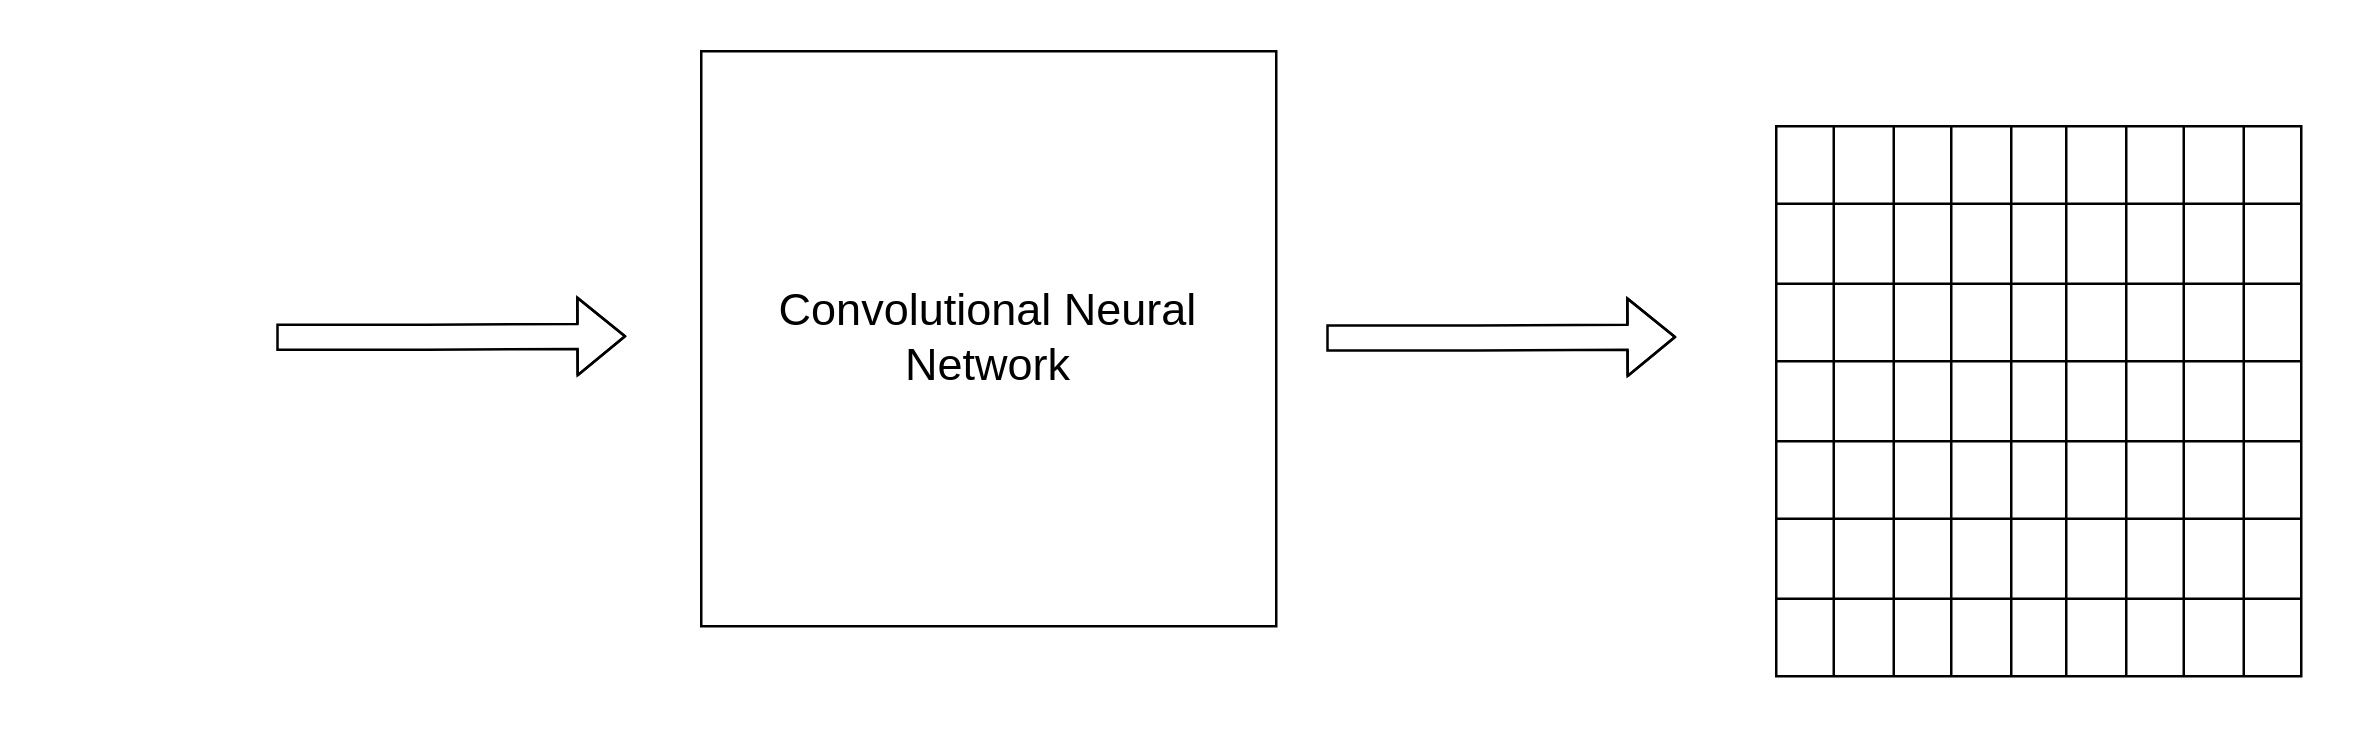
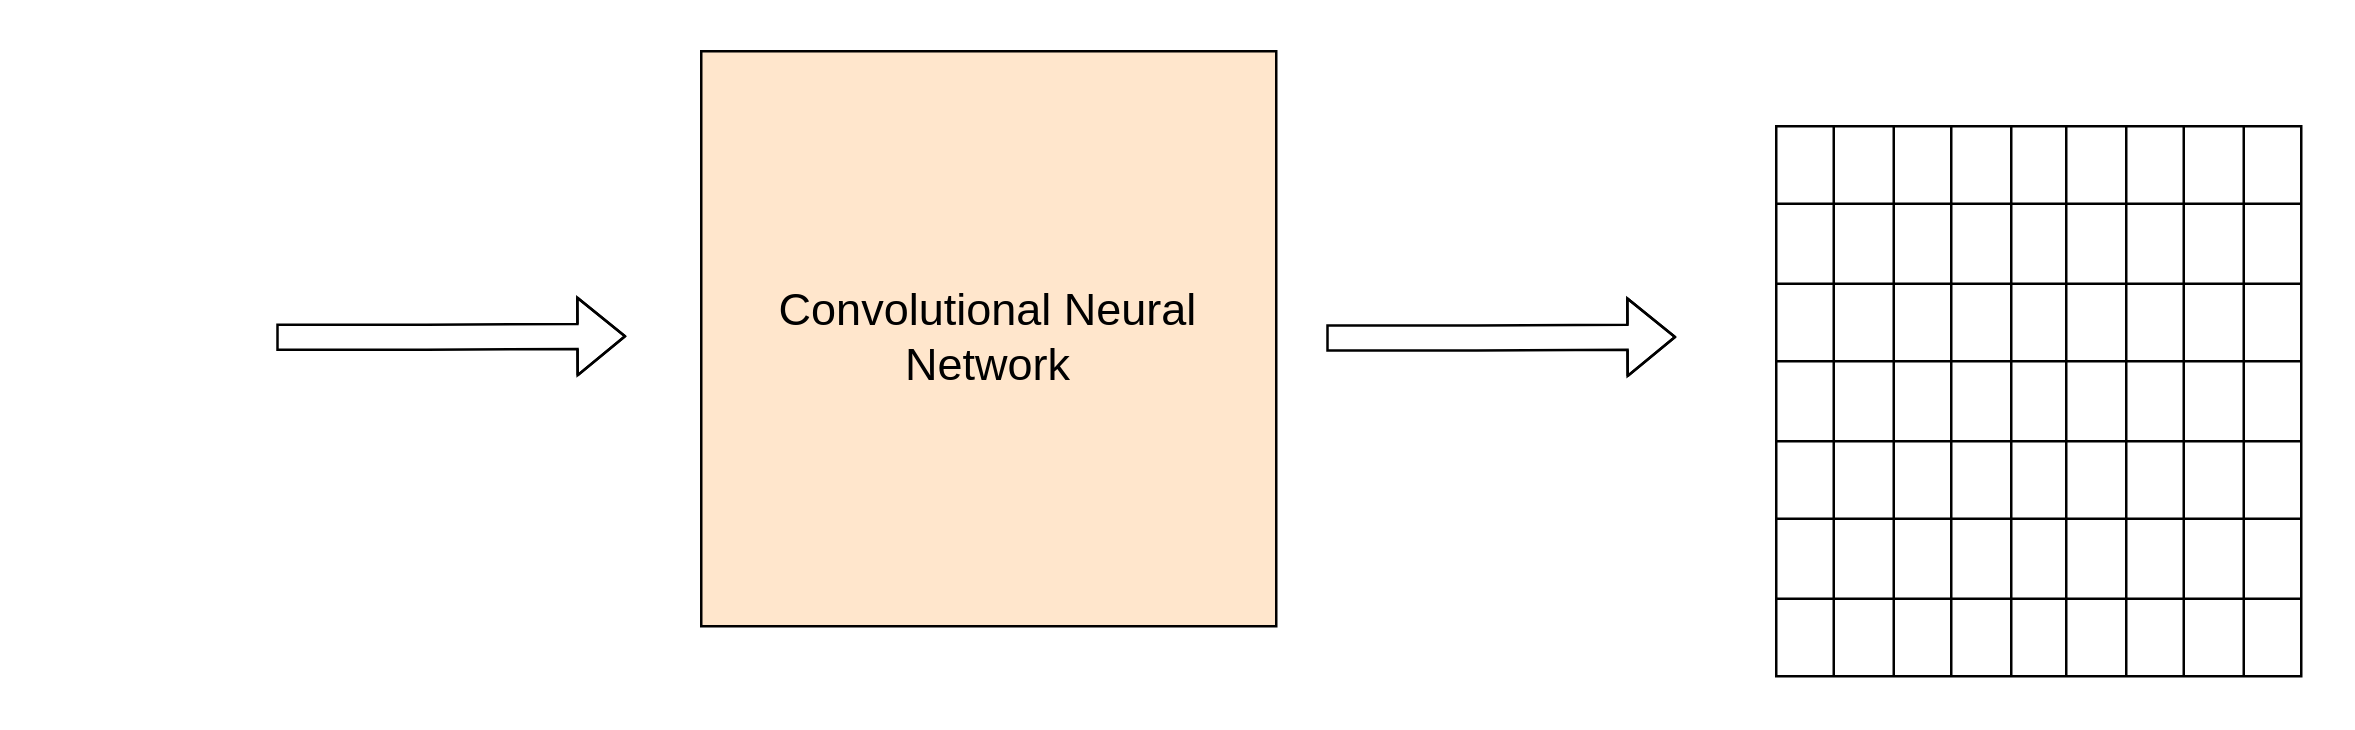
- <mxCell id="4" value="&lt;font style=&quot;font-size: 18px;&quot;&gt;Convolutional Neural Network&lt;/font&gt;" style="whiteSpace=wrap;html=1;aspect=fixed;" vertex="1" parent="1"><mxGeometry x="280" y="20" width="230" height="230" as="geometry" /></mxCell>
+ <mxCell id="4" value="&lt;font style=&quot;font-size: 18px;&quot;&gt;Convolutional Neural Network&lt;/font&gt;" style="whiteSpace=wrap;html=1;aspect=fixed;fillColor=#ffe6cc;" vertex="1" parent="1"><mxGeometry x="280" y="20" width="230" height="230" as="geometry" /></mxCell>
